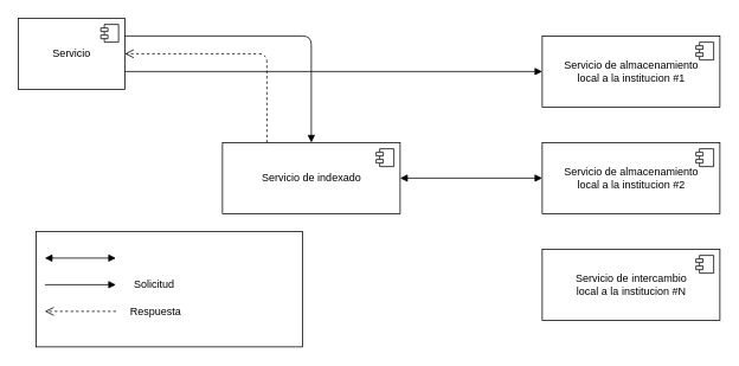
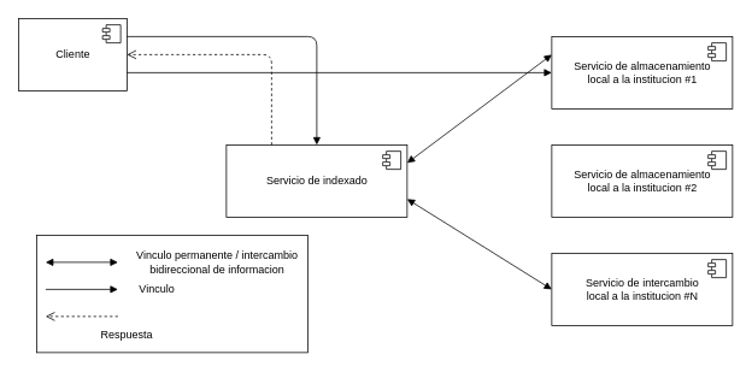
- <mxCell id="13" value="Servicio" style="html=1;dropTarget=0;" parent="1" vertex="1"><mxGeometry x="20" y="20" width="120" height="80" as="geometry" /></mxCell>
+ <mxCell id="13" value="Cliente" style="html=1;dropTarget=0;" parent="1" vertex="1"><mxGeometry x="20" y="20" width="120" height="80" as="geometry" /></mxCell>
+ <mxCell id="10" value="" style="endArrow=block;startArrow=block;endFill=1;startFill=1;html=1;entryX=0;entryY=0.25;entryDx=0;entryDy=0;exitX=1;exitY=0.25;exitDx=0;exitDy=0;" parent="1" source="2" target="4" edge="1"><mxGeometry width="160" relative="1" as="geometry"><mxPoint x="370" y="290" as="sourcePoint" /><mxPoint x="530" y="290" as="targetPoint" /></mxGeometry></mxCell>
- <mxCell id="11" value="" style="endArrow=block;startArrow=block;endFill=1;startFill=1;html=1;exitX=1;exitY=0.5;exitDx=0;exitDy=0;" parent="1" source="2" target="6" edge="1"><mxGeometry width="160" relative="1" as="geometry"><mxPoint x="460" y="190" as="sourcePoint" /><mxPoint x="620" y="90" as="targetPoint" /></mxGeometry></mxCell>
+ <mxCell id="12" value="" style="endArrow=block;startArrow=block;endFill=1;startFill=1;html=1;entryX=0;entryY=0.5;entryDx=0;entryDy=0;exitX=1;exitY=0.75;exitDx=0;exitDy=0;" parent="1" source="2" target="8" edge="1"><mxGeometry width="160" relative="1" as="geometry"><mxPoint x="470" y="200" as="sourcePoint" /><mxPoint x="630" y="100" as="targetPoint" /></mxGeometry></mxCell>
+ <mxCell id="25" value="Vinculo permanente / intercambio bidireccional de informacion" style="text;html=1;strokeColor=none;fillColor=none;align=center;verticalAlign=middle;whiteSpace=wrap;rounded=0;" vertex="1" parent="19"><mxGeometry x="100" y="15" width="200" height="30" as="geometry" /></mxCell>
- <mxCell id="26" value="Solicitud&amp;nbsp;" style="text;html=1;strokeColor=none;fillColor=none;align=center;verticalAlign=middle;whiteSpace=wrap;rounded=0;" vertex="1" parent="19"><mxGeometry x="100" y="45" width="70" height="30" as="geometry" /></mxCell>
+ <mxCell id="26" value="Vinculo&amp;nbsp;" style="text;html=1;strokeColor=none;fillColor=none;align=center;verticalAlign=middle;whiteSpace=wrap;rounded=0;" vertex="1" parent="19"><mxGeometry x="100" y="45" width="70" height="30" as="geometry" /></mxCell>
- <mxCell id="24" value="Respuesta" style="text;html=1;strokeColor=none;fillColor=none;align=center;verticalAlign=middle;whiteSpace=wrap;rounded=0;" vertex="1" parent="19"><mxGeometry x="100" y="75" width="70" height="30" as="geometry" /></mxCell>
+ <mxCell id="24" value="Respuesta" style="text;html=1;strokeColor=none;fillColor=none;align=center;verticalAlign=middle;whiteSpace=wrap;rounded=0;" vertex="1" parent="19"><mxGeometry x="65" y="95" width="70" height="30" as="geometry" /></mxCell>
